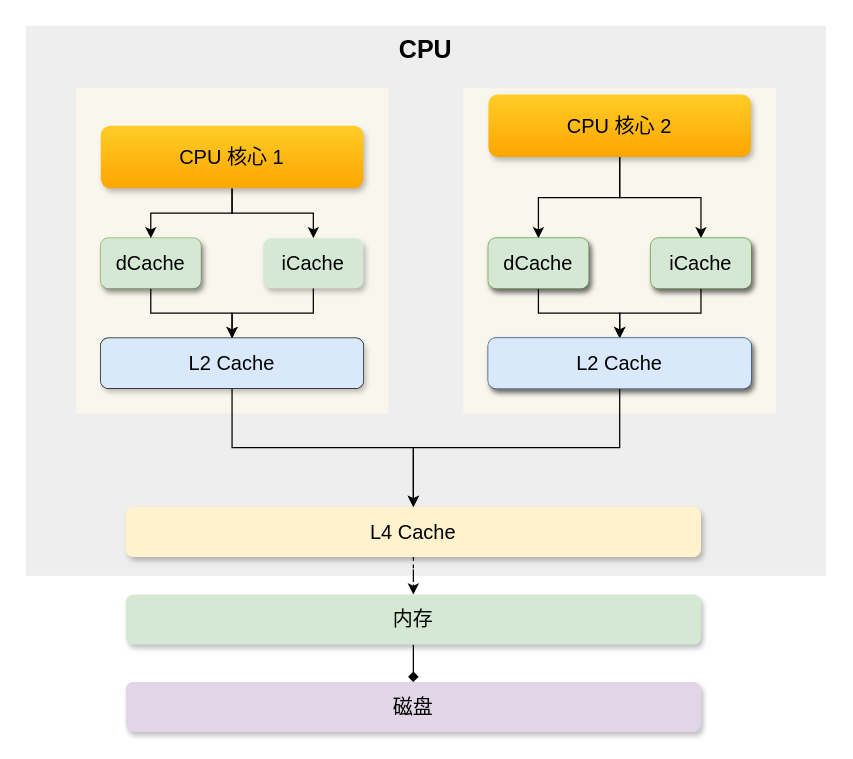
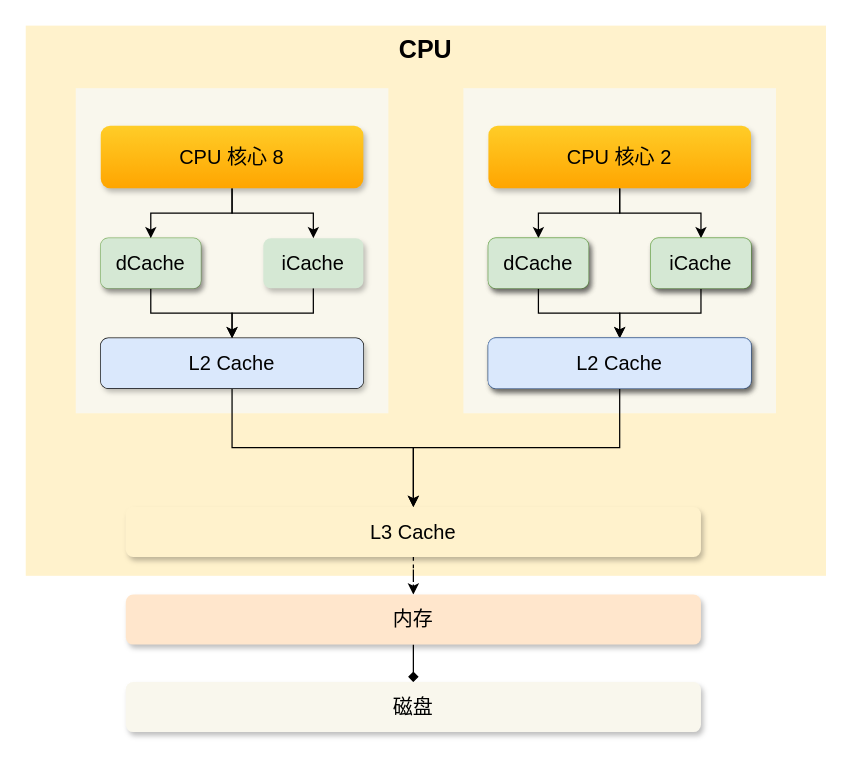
- <mxCell id="27" value="CPU 核心 2" style="rounded=1;whiteSpace=wrap;html=1;fontSize=16;shadow=1;gradientColor=#ffa500;fillColor=#ffcd28;strokeColor=none;" vertex="1" parent="1"><mxGeometry x="390" y="75" width="210" height="50" as="geometry" /></mxCell>
+ <mxCell id="27" value="CPU 核心 2" style="rounded=1;whiteSpace=wrap;html=1;fontSize=16;shadow=1;gradientColor=#ffa500;fillColor=#ffcd28;strokeColor=none;" vertex="1" parent="1"><mxGeometry x="390" y="100" width="210" height="50" as="geometry" /></mxCell>
- <mxCell id="14" value="CPU 核心 1" style="rounded=1;whiteSpace=wrap;html=1;fontSize=16;shadow=1;gradientColor=#ffa500;fillColor=#ffcd28;strokeColor=none;" vertex="1" parent="1"><mxGeometry x="80" y="100" width="210" height="50" as="geometry" /></mxCell>
+ <mxCell id="14" value="CPU 核心 8" style="rounded=1;whiteSpace=wrap;html=1;fontSize=16;shadow=1;gradientColor=#ffa500;fillColor=#ffcd28;strokeColor=none;" vertex="1" parent="1"><mxGeometry x="80" y="100" width="210" height="50" as="geometry" /></mxCell>
- <mxCell id="2" value="CPU" style="rounded=0;whiteSpace=wrap;html=1;shadow=0;glass=0;sketch=0;fontSize=20;verticalAlign=top;fontStyle=1;fillColor=#eeeeee;strokeColor=none;" vertex="1" parent="1"><mxGeometry y="20" width="640" height="440" as="geometry" x="20" /></mxCell>
+ <mxCell id="2" value="CPU" style="rounded=0;whiteSpace=wrap;html=1;shadow=0;glass=0;sketch=0;fontSize=20;verticalAlign=top;fontStyle=1;fillColor=#fff2cc;strokeColor=none;" vertex="1" parent="1"><mxGeometry y="20" width="640" height="440" as="geometry" x="20" /></mxCell>
- <mxCell id="11" value="L4 Cache" style="rounded=1;whiteSpace=wrap;html=1;fontSize=16;shadow=1;fillColor=#fff2cc;strokeColor=none;" vertex="1" parent="1"><mxGeometry x="100" y="405" width="460" height="40" as="geometry" /></mxCell>
+ <mxCell id="11" value="L3 Cache" style="rounded=1;whiteSpace=wrap;html=1;fontSize=16;shadow=1;fillColor=#fff2cc;strokeColor=none;" vertex="1" parent="1"><mxGeometry x="100" y="405" width="460" height="40" as="geometry" /></mxCell>
- <mxCell id="16" value="内存" style="rounded=1;whiteSpace=wrap;html=1;fontSize=16;shadow=1;fillColor=#d5e8d4;strokeColor=none;" vertex="1" parent="1"><mxGeometry x="100" y="475" width="460" height="40" as="geometry" /></mxCell>
+ <mxCell id="16" value="内存" style="rounded=1;whiteSpace=wrap;html=1;fontSize=16;shadow=1;fillColor=#ffe6cc;strokeColor=none;" vertex="1" parent="1"><mxGeometry x="100" y="475" width="460" height="40" as="geometry" /></mxCell>
- <mxCell id="17" value="磁盘" style="rounded=1;whiteSpace=wrap;html=1;fontSize=16;sketch=0;glass=0;shadow=1;fillColor=#e1d5e7;strokeColor=none;" vertex="1" parent="1"><mxGeometry x="100" y="545" width="460" height="40" as="geometry" /></mxCell>
+ <mxCell id="17" value="磁盘" style="rounded=1;whiteSpace=wrap;html=1;fontSize=16;sketch=0;glass=0;shadow=1;fillColor=#f9f7ed;strokeColor=none;" vertex="1" parent="1"><mxGeometry x="100" y="545" width="460" height="40" as="geometry" /></mxCell>
